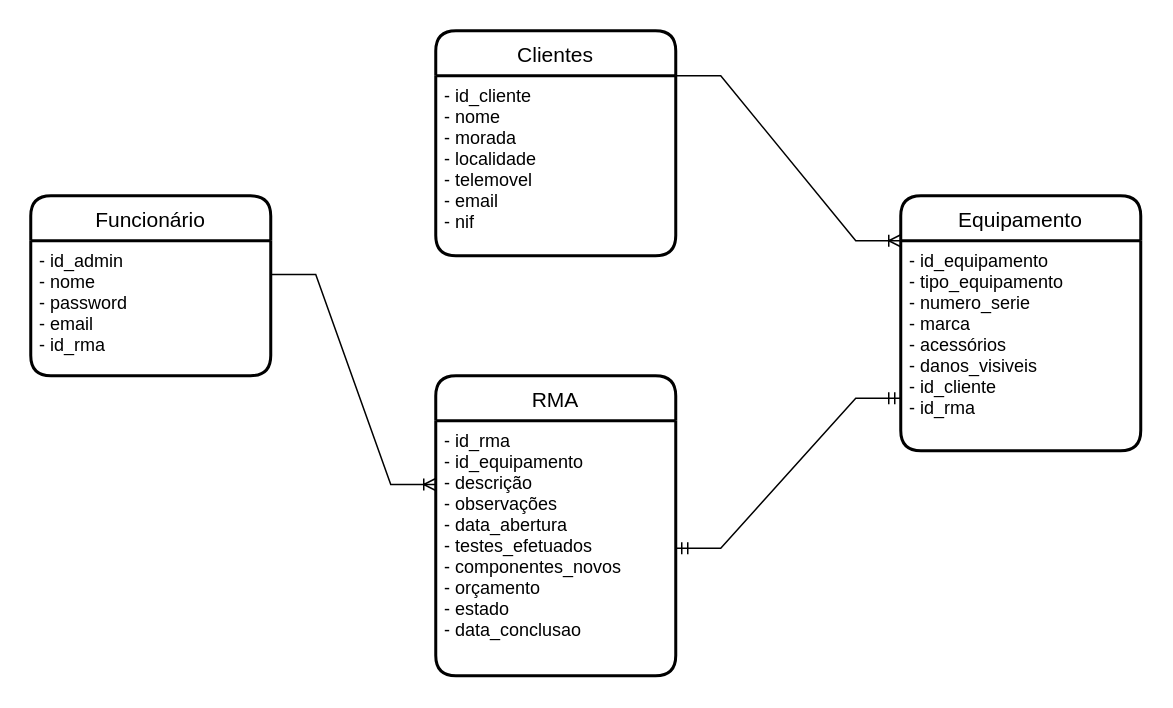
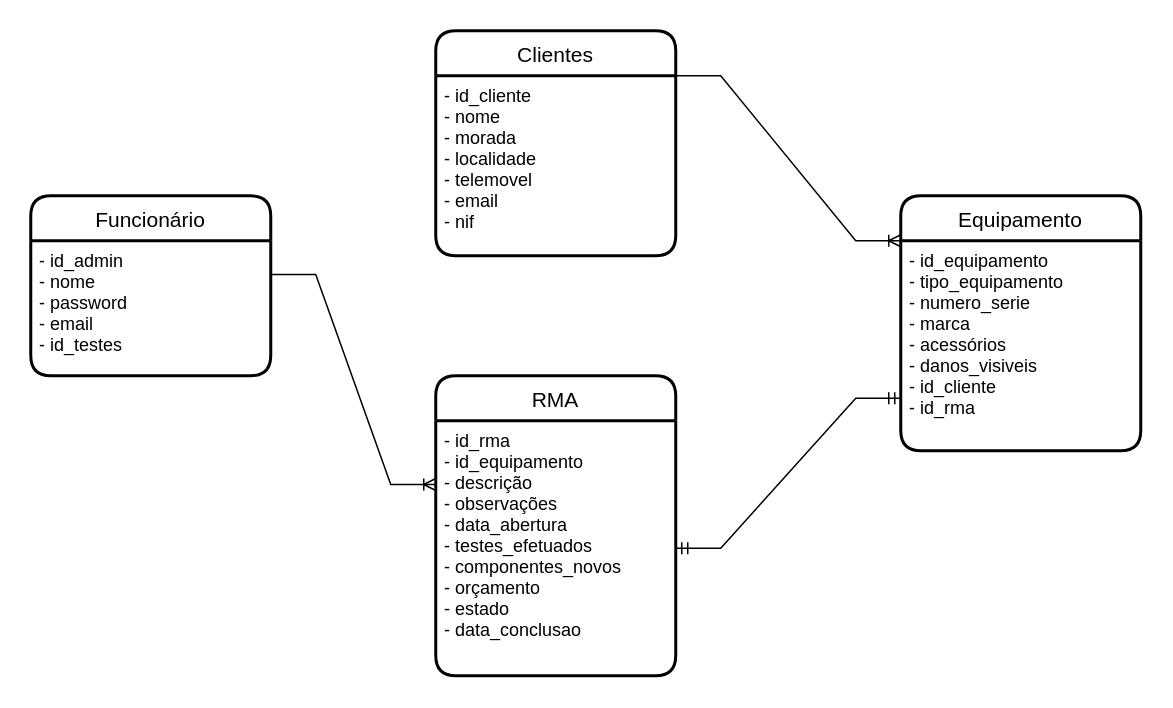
- <mxCell id="3" value="- id_admin&#10;- nome&#10;- password&#10;- email&#10;- id_rma" style="align=left;strokeColor=none;fillColor=none;spacingLeft=4;fontSize=12;verticalAlign=top;resizable=0;rotatable=0;part=1;" vertex="1" parent="2"><mxGeometry y="30" width="160" height="90" as="geometry" /></mxCell>
+ <mxCell id="3" value="- id_admin&#10;- nome&#10;- password&#10;- email&#10;- id_testes" style="align=left;strokeColor=none;fillColor=none;spacingLeft=4;fontSize=12;verticalAlign=top;resizable=0;rotatable=0;part=1;" vertex="1" parent="2"><mxGeometry y="30" width="160" height="90" as="geometry" /></mxCell>
